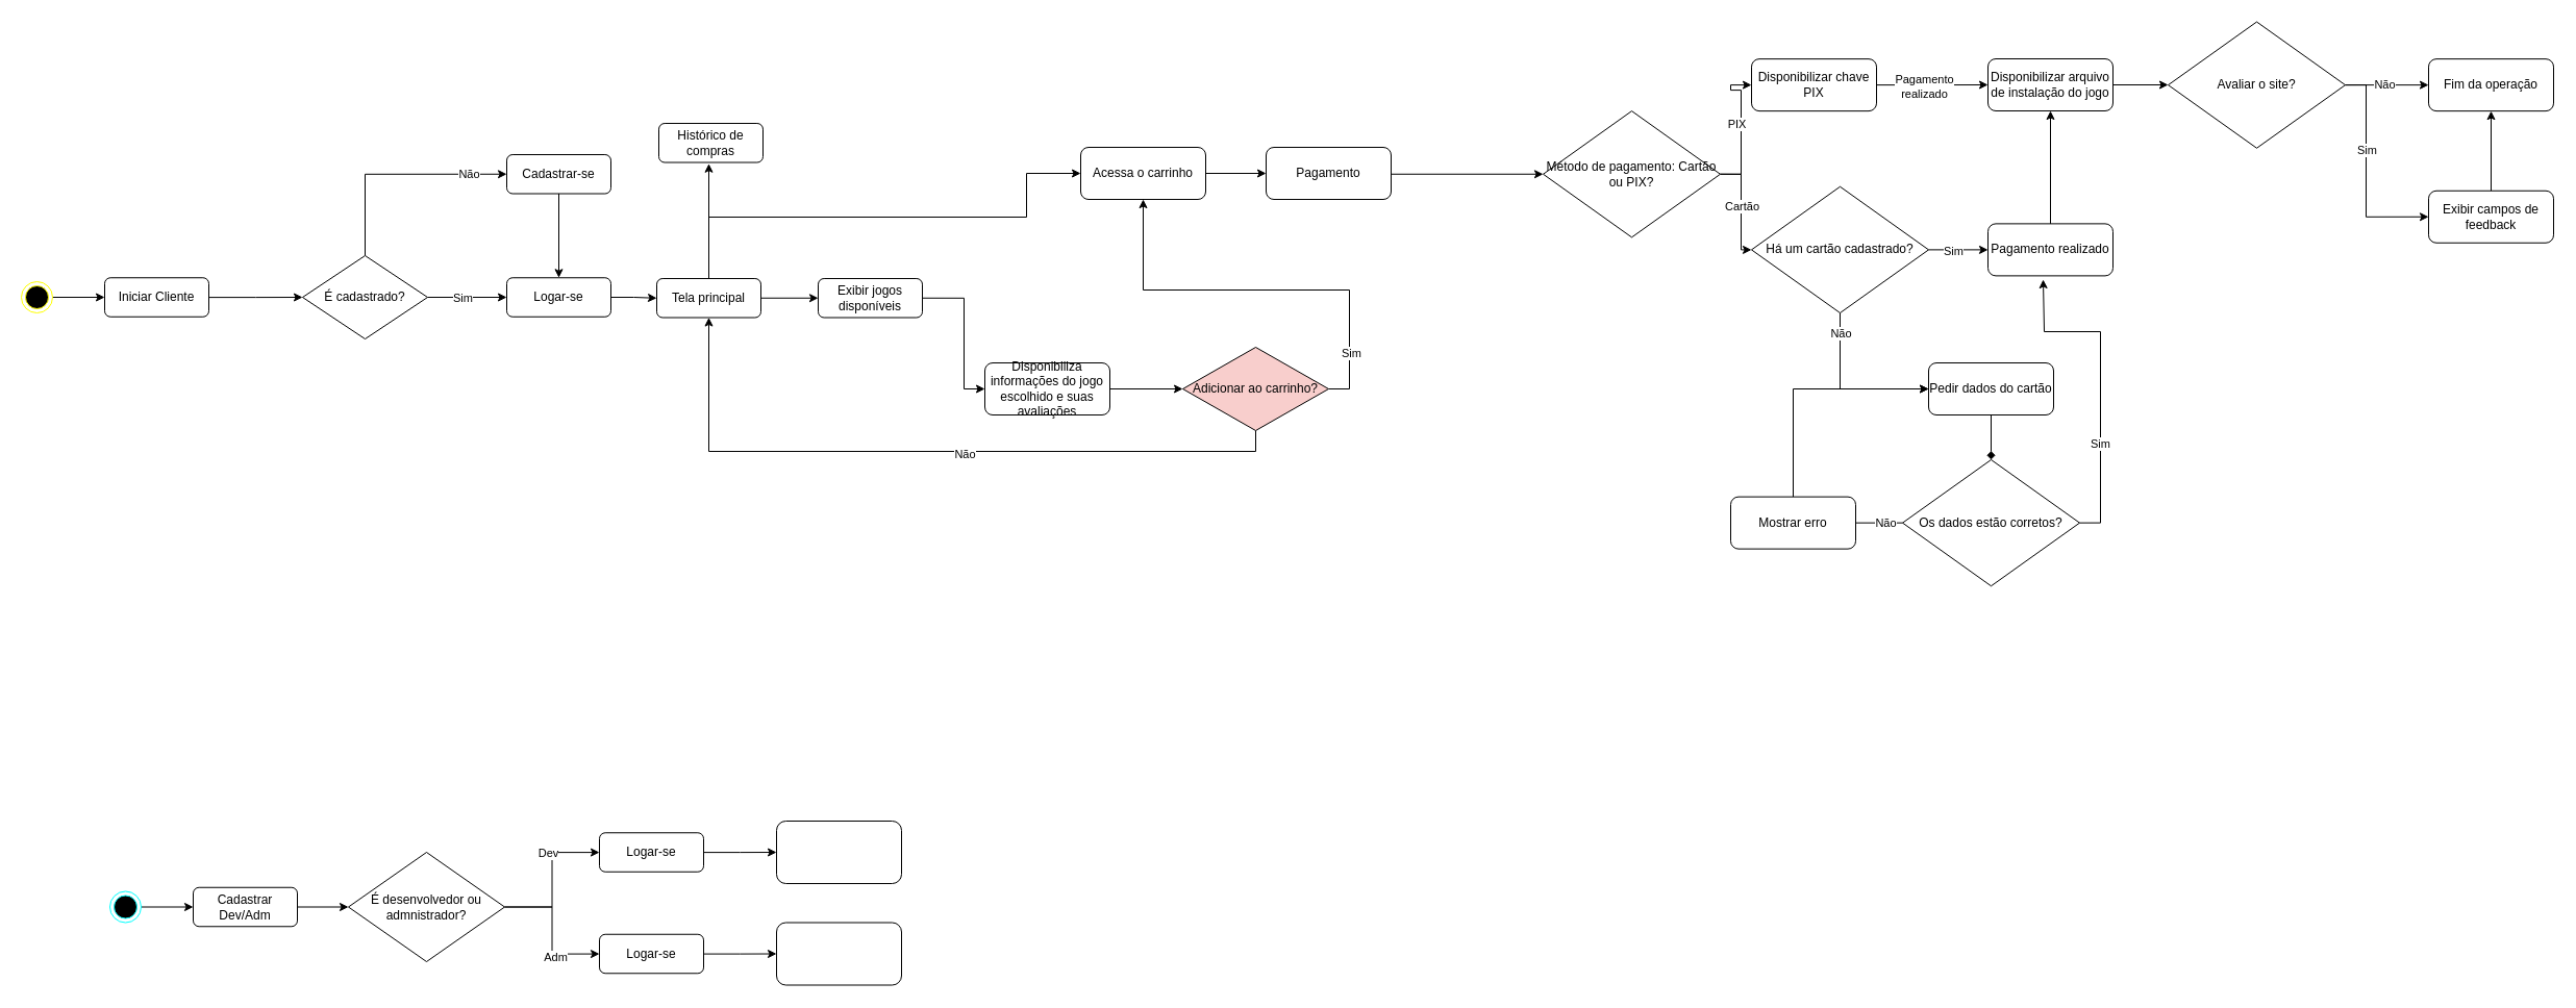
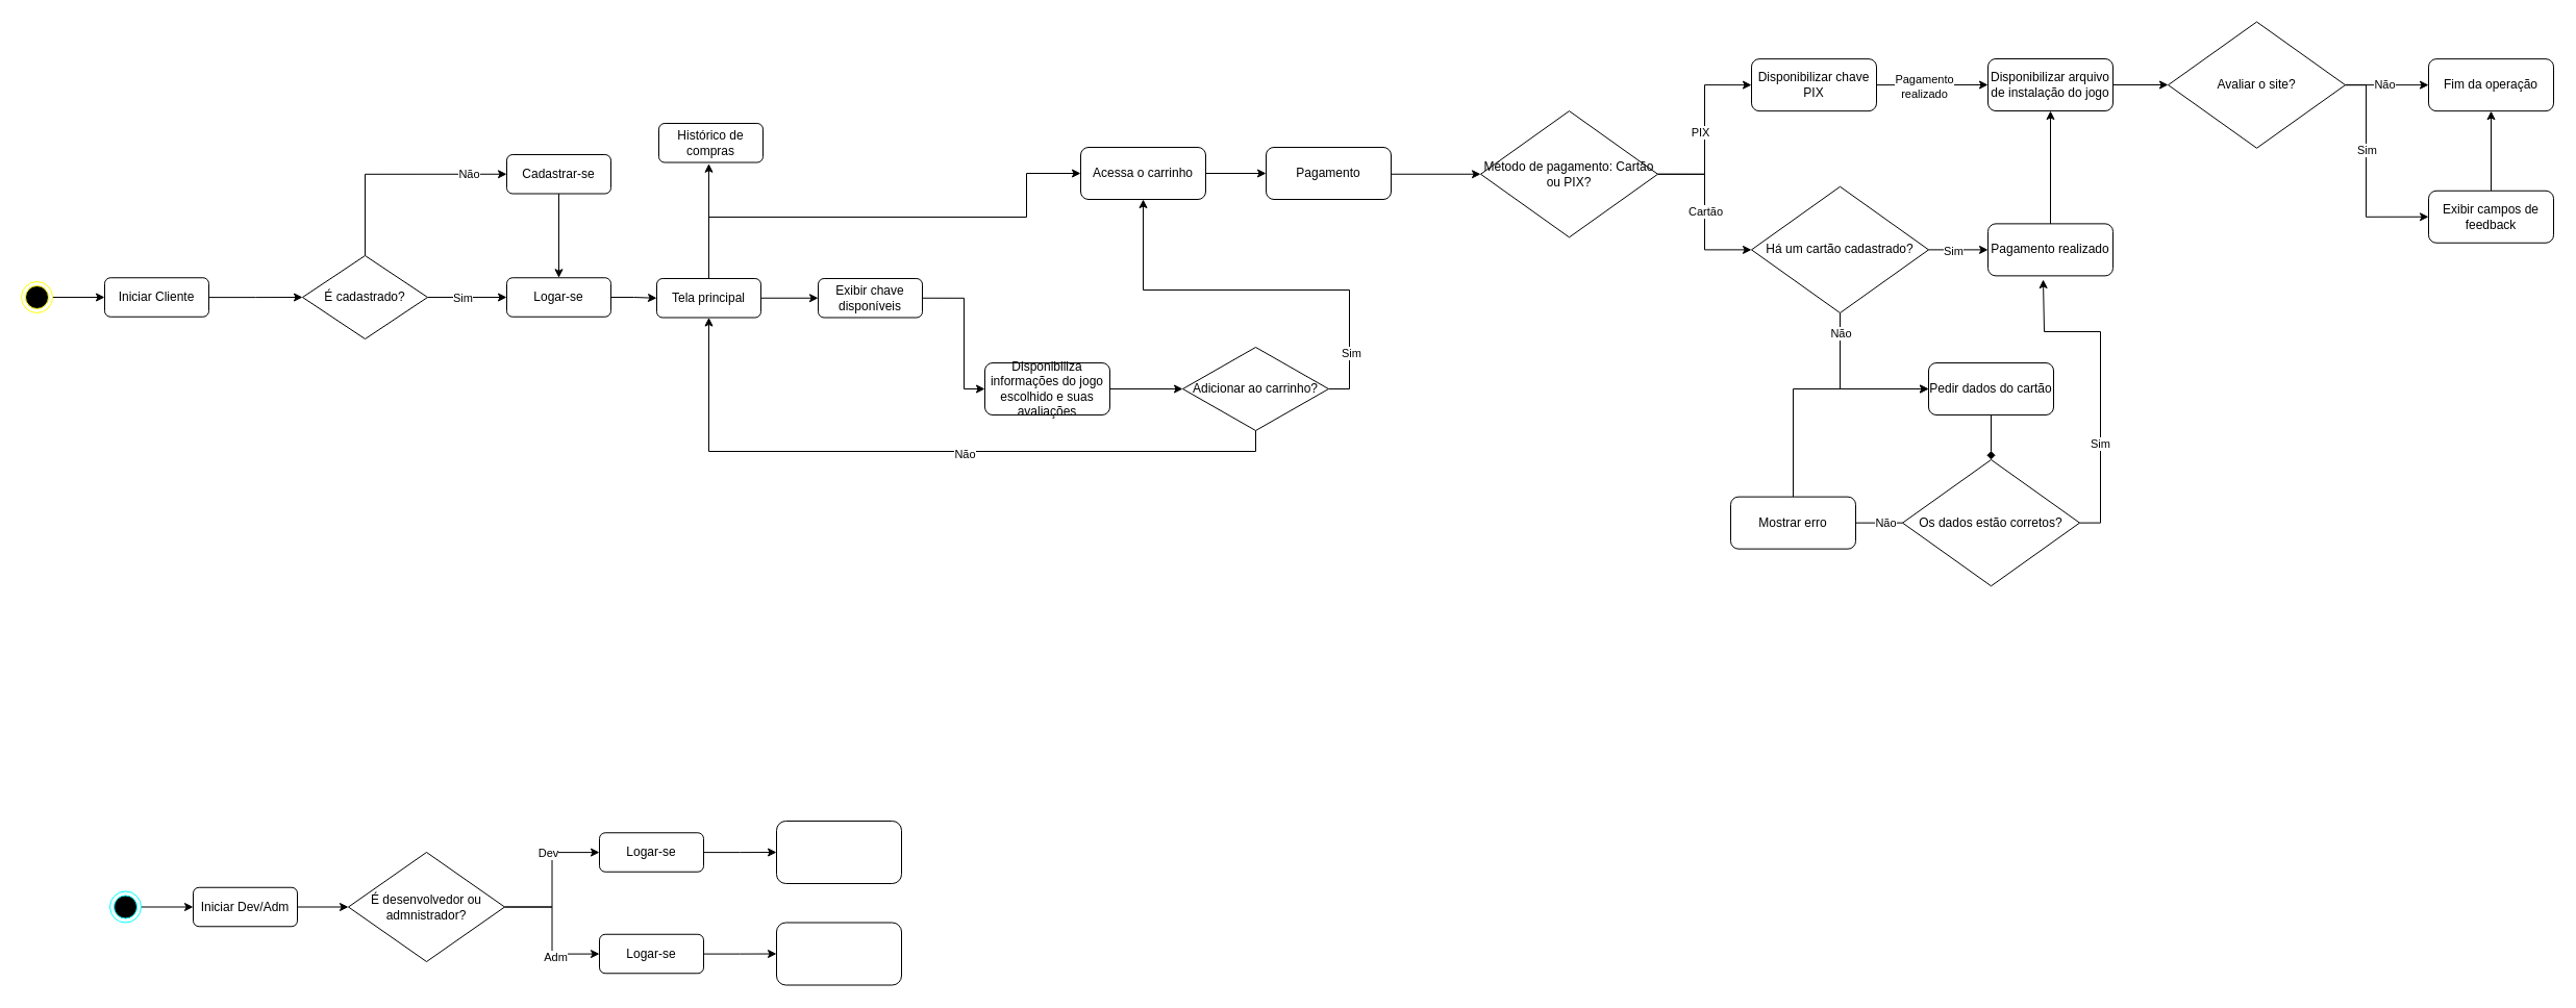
- <mxCell id="44" value="Método de pagamento: Cartão ou PIX?" style="rhombus;whiteSpace=wrap;html=1;" vertex="1" parent="1"><mxGeometry x="1481" y="106.13" width="170" height="121.25" as="geometry" /></mxCell>
+ <mxCell id="44" value="Método de pagamento: Cartão ou PIX?" style="rhombus;whiteSpace=wrap;html=1;" vertex="1" parent="1"><mxGeometry x="1421" y="106.13" width="170" height="121.25" as="geometry" /></mxCell>
- <mxCell id="79" value="Exibir jogos disponíveis" style="rounded=1;whiteSpace=wrap;html=1;" vertex="1" parent="1"><mxGeometry x="785" y="267" width="100" height="37.5" as="geometry" /></mxCell>
+ <mxCell id="79" value="Exibir chave disponíveis" style="rounded=1;whiteSpace=wrap;html=1;" vertex="1" parent="1"><mxGeometry x="785" y="267" width="100" height="37.5" as="geometry" /></mxCell>
- <mxCell id="37" value="Adicionar ao carrinho?" style="rhombus;whiteSpace=wrap;html=1;fillColor=#f8cecc;" vertex="1" parent="1"><mxGeometry x="1135" y="333" width="140" height="80" as="geometry" /></mxCell>
+ <mxCell id="37" value="Adicionar ao carrinho?" style="rhombus;whiteSpace=wrap;html=1;" vertex="1" parent="1"><mxGeometry x="1135" y="333" width="140" height="80" as="geometry" /></mxCell>
- <mxCell id="18" value="Cadastrar Dev/Adm" style="rounded=1;whiteSpace=wrap;html=1;" vertex="1" parent="1"><mxGeometry x="185" y="851.75" width="100" height="37.5" as="geometry" /></mxCell>
+ <mxCell id="18" value="Iniciar Dev/Adm" style="rounded=1;whiteSpace=wrap;html=1;" vertex="1" parent="1"><mxGeometry x="185" y="851.75" width="100" height="37.5" as="geometry" /></mxCell>
